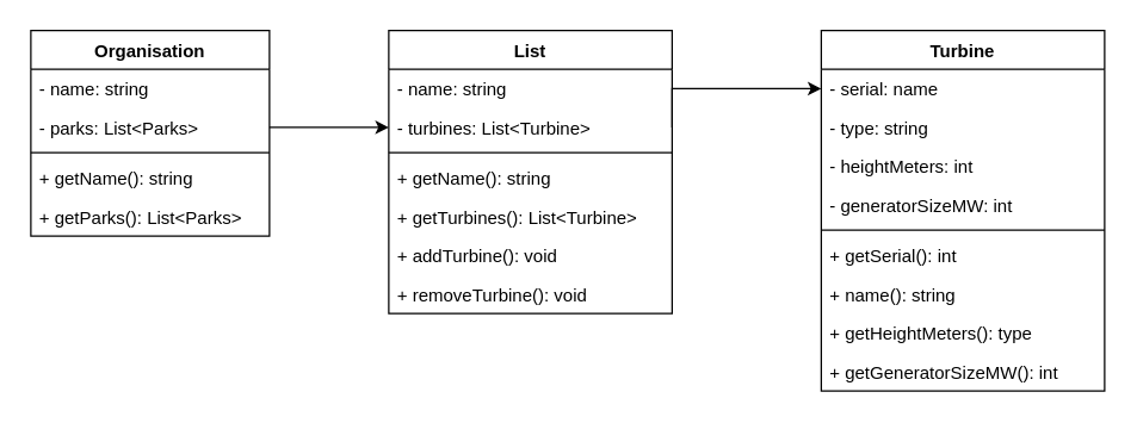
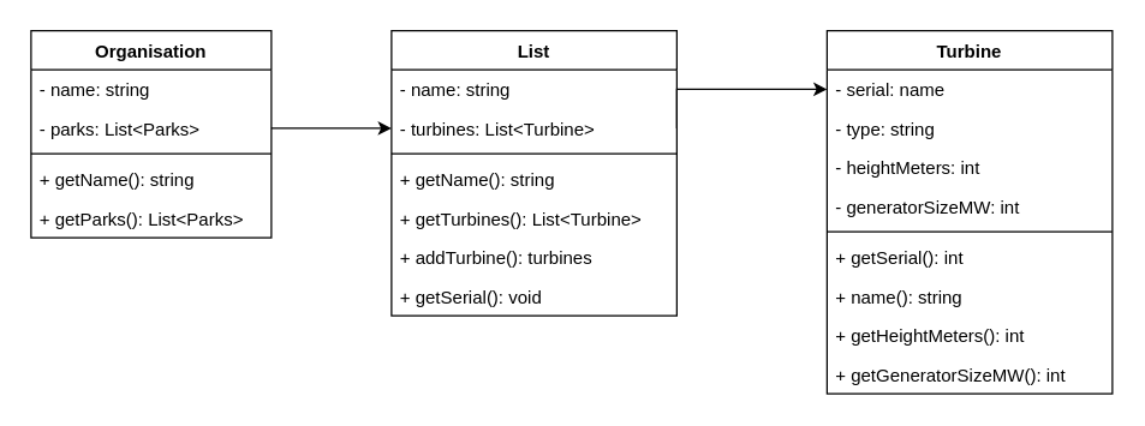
- <mxCell id="18" value="+ addTurbine(): void " style="text;strokeColor=none;fillColor=none;align=left;verticalAlign=top;spacingLeft=4;spacingRight=4;overflow=hidden;rotatable=0;points=[[0,0.5],[1,0.5]];portConstraint=eastwest;" vertex="1" parent="12"><mxGeometry y="138" width="190" height="26" as="geometry" /></mxCell>
+ <mxCell id="18" value="+ addTurbine(): turbines " style="text;strokeColor=none;fillColor=none;align=left;verticalAlign=top;spacingLeft=4;spacingRight=4;overflow=hidden;rotatable=0;points=[[0,0.5],[1,0.5]];portConstraint=eastwest;" vertex="1" parent="12"><mxGeometry y="138" width="190" height="26" as="geometry" /></mxCell>
- <mxCell id="19" value="+ removeTurbine(): void" style="text;strokeColor=none;fillColor=none;align=left;verticalAlign=top;spacingLeft=4;spacingRight=4;overflow=hidden;rotatable=0;points=[[0,0.5],[1,0.5]];portConstraint=eastwest;" vertex="1" parent="12"><mxGeometry y="164" width="190" height="26" as="geometry" /></mxCell>
+ <mxCell id="19" value="+ getSerial(): void" style="text;strokeColor=none;fillColor=none;align=left;verticalAlign=top;spacingLeft=4;spacingRight=4;overflow=hidden;rotatable=0;points=[[0,0.5],[1,0.5]];portConstraint=eastwest;" vertex="1" parent="12"><mxGeometry y="164" width="190" height="26" as="geometry" /></mxCell>
- <mxCell id="10" value="+ getHeightMeters(): type" style="text;strokeColor=none;fillColor=none;align=left;verticalAlign=top;spacingLeft=4;spacingRight=4;overflow=hidden;rotatable=0;points=[[0,0.5],[1,0.5]];portConstraint=eastwest;" vertex="1" parent="2"><mxGeometry y="190" width="190" height="26" as="geometry" /></mxCell>
+ <mxCell id="10" value="+ getHeightMeters(): int" style="text;strokeColor=none;fillColor=none;align=left;verticalAlign=top;spacingLeft=4;spacingRight=4;overflow=hidden;rotatable=0;points=[[0,0.5],[1,0.5]];portConstraint=eastwest;" vertex="1" parent="2"><mxGeometry y="190" width="190" height="26" as="geometry" /></mxCell>
